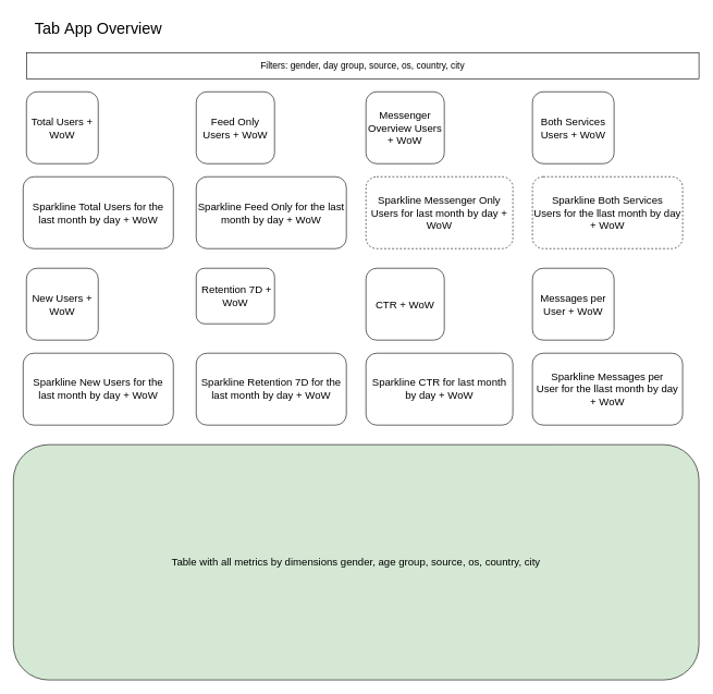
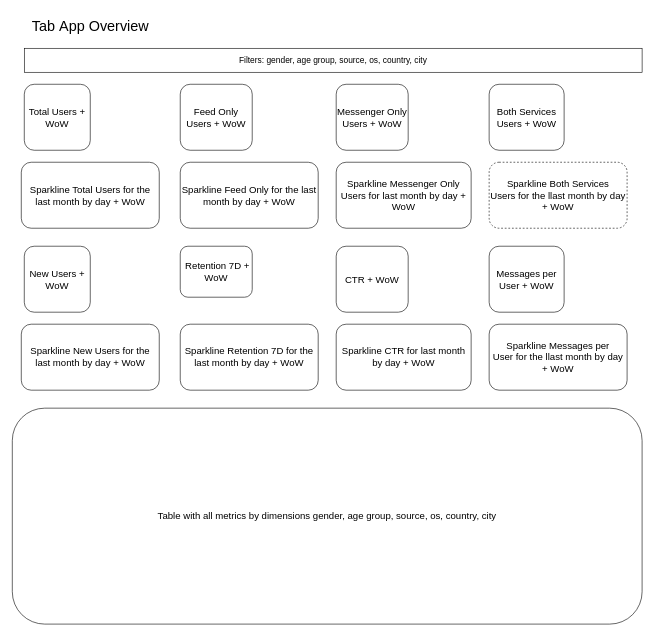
- <mxCell id="11" value="&lt;font style=&quot;font-size: 14px;&quot;&gt;Filters: gender, day group, source, os, country, city&lt;/font&gt;" style="rounded=0;whiteSpace=wrap;html=1;" parent="1" vertex="1"><mxGeometry x="40" y="80" width="1030" height="40" as="geometry" /></mxCell>
+ <mxCell id="11" value="&lt;font style=&quot;font-size: 14px;&quot;&gt;Filters: gender, age group, source, os, country, city&lt;/font&gt;" style="rounded=0;whiteSpace=wrap;html=1;" parent="1" vertex="1"><mxGeometry x="40" y="80" width="1030" height="40" as="geometry" /></mxCell>
- <mxCell id="5" value="&lt;font size=&quot;3&quot;&gt;Messenger Overview Users + WoW&lt;/font&gt;" style="rounded=1;whiteSpace=wrap;html=1;" parent="1" vertex="1"><mxGeometry x="560" y="140" width="120" height="110" as="geometry" /></mxCell>
+ <mxCell id="5" value="&lt;font size=&quot;3&quot;&gt;Messenger Only Users + WoW&lt;/font&gt;" style="rounded=1;whiteSpace=wrap;html=1;" parent="1" vertex="1"><mxGeometry x="560" y="140" width="120" height="110" as="geometry" /></mxCell>
- <mxCell id="6" value="&lt;font size=&quot;3&quot;&gt;Sparkline Messenger Only Users for&amp;nbsp;last month by day + WoW&lt;/font&gt;" style="rounded=1;whiteSpace=wrap;html=1;dashed=1;" parent="1" vertex="1"><mxGeometry x="560" y="270" width="225" height="110" as="geometry" /></mxCell>
+ <mxCell id="6" value="&lt;font size=&quot;3&quot;&gt;Sparkline Messenger Only Users for&amp;nbsp;last month by day + WoW&lt;/font&gt;" style="rounded=1;whiteSpace=wrap;html=1;" parent="1" vertex="1"><mxGeometry x="560" y="270" width="225" height="110" as="geometry" /></mxCell>
- <mxCell id="12" value="&lt;font size=&quot;3&quot;&gt;Table with all metrics by dimensions&amp;nbsp;gender, age group, source, os, country, city&lt;/font&gt;" style="rounded=1;whiteSpace=wrap;html=1;fillColor=#d5e8d4;" parent="1" vertex="1"><mxGeometry x="20" y="680" width="1050" height="360" as="geometry" /></mxCell>
+ <mxCell id="12" value="&lt;font size=&quot;3&quot;&gt;Table with all metrics by dimensions&amp;nbsp;gender, age group, source, os, country, city&lt;/font&gt;" style="rounded=1;whiteSpace=wrap;html=1;" parent="1" vertex="1"><mxGeometry x="20" y="680" width="1050" height="360" as="geometry" /></mxCell>
